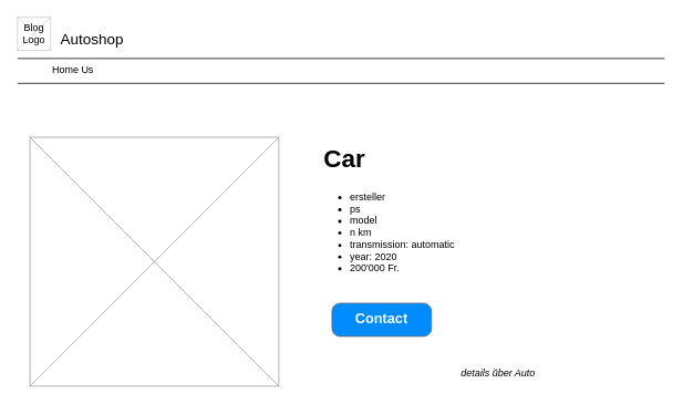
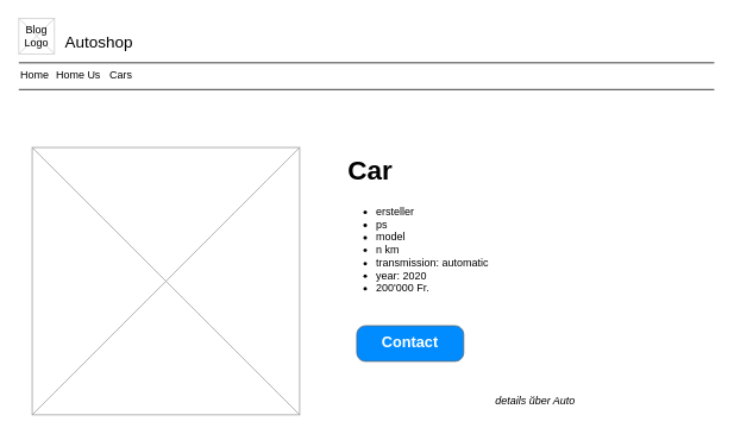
+ <mxCell id="5" value="Home" style="text;spacingTop=-5;" parent="1" vertex="1"><mxGeometry x="20" y="75" width="30" height="20" as="geometry" /></mxCell>
+ <mxCell id="14" value="Cars" style="text;spacingTop=-5;" vertex="1" parent="1"><mxGeometry x="120" y="75" width="30" height="20" as="geometry" /></mxCell>
